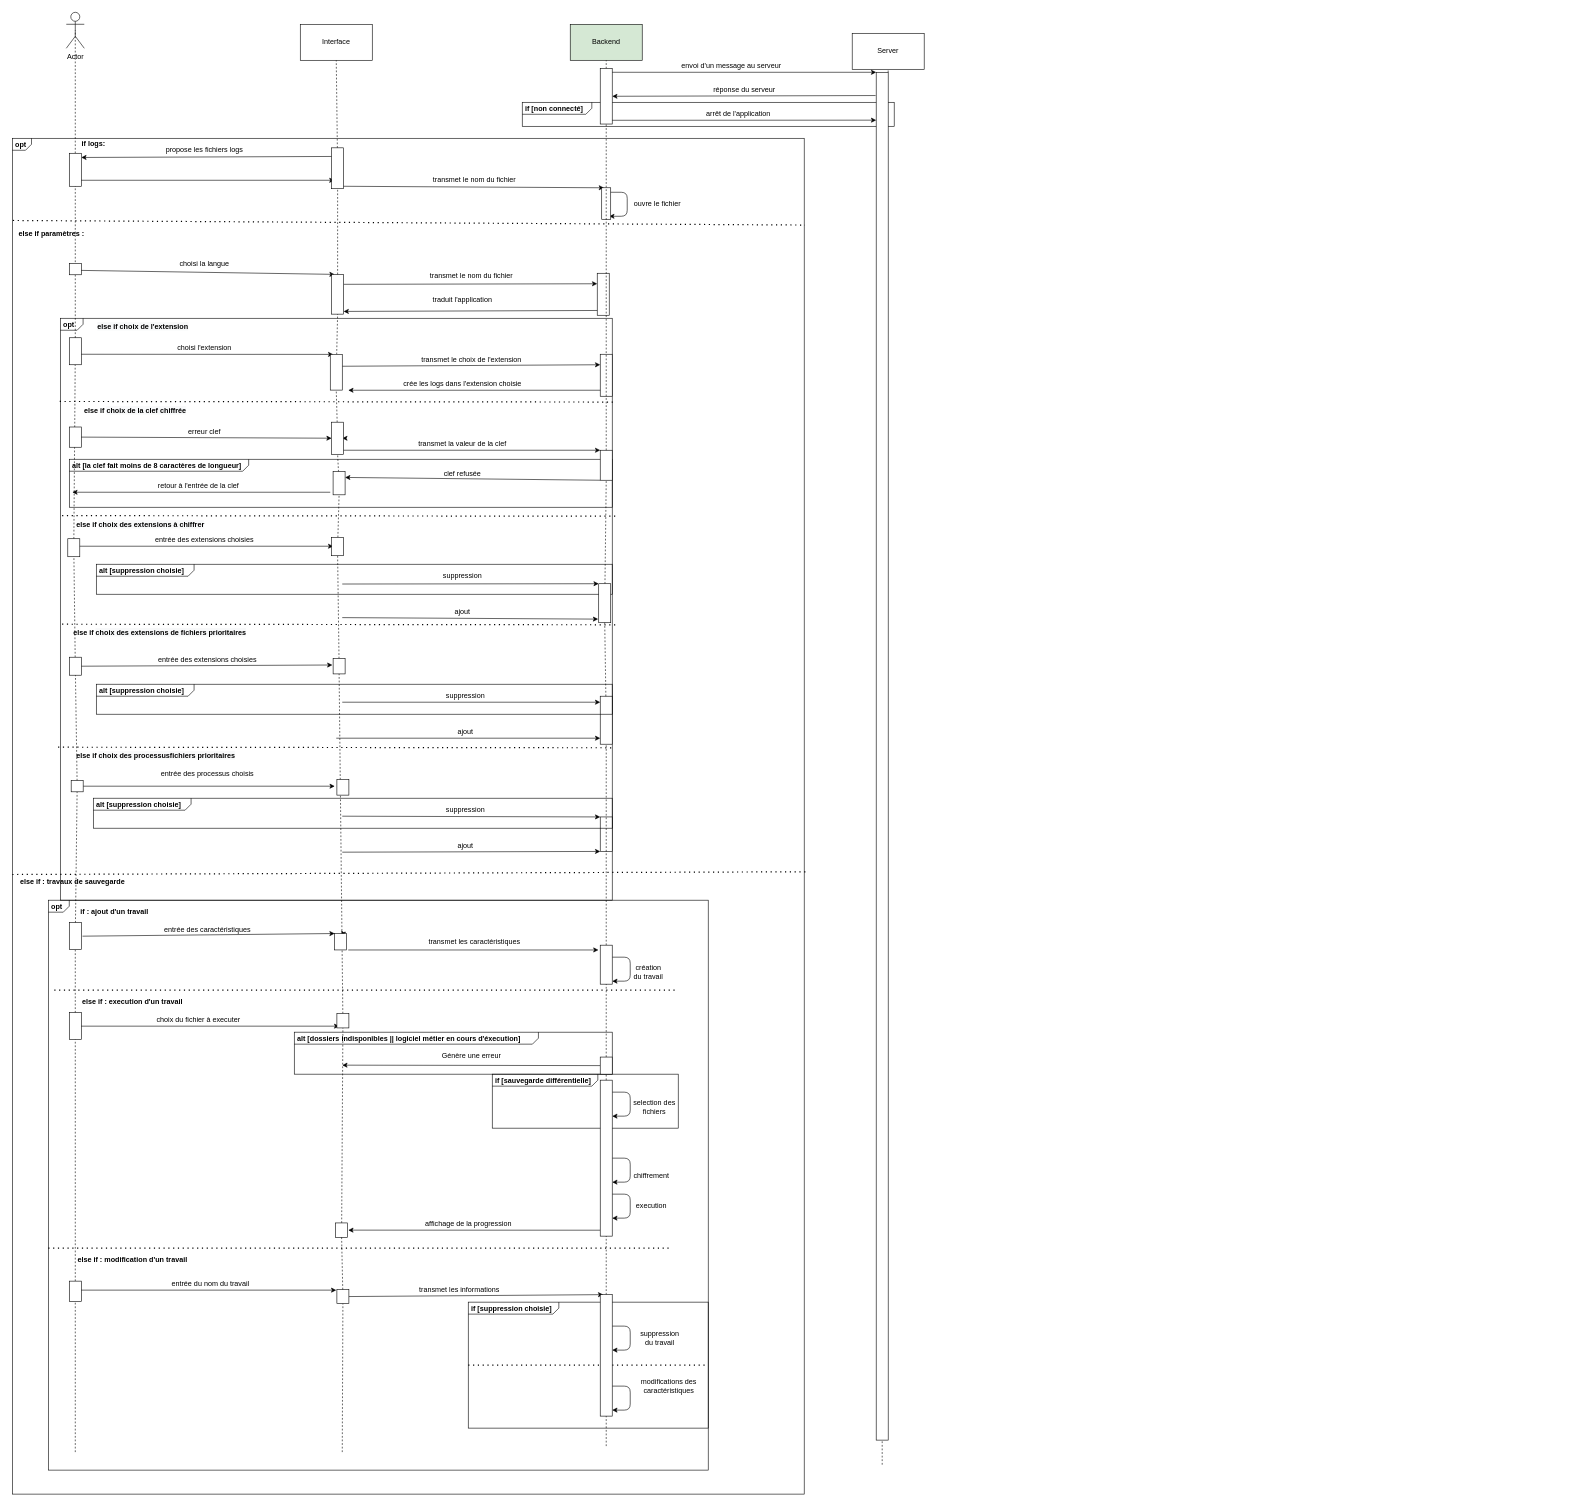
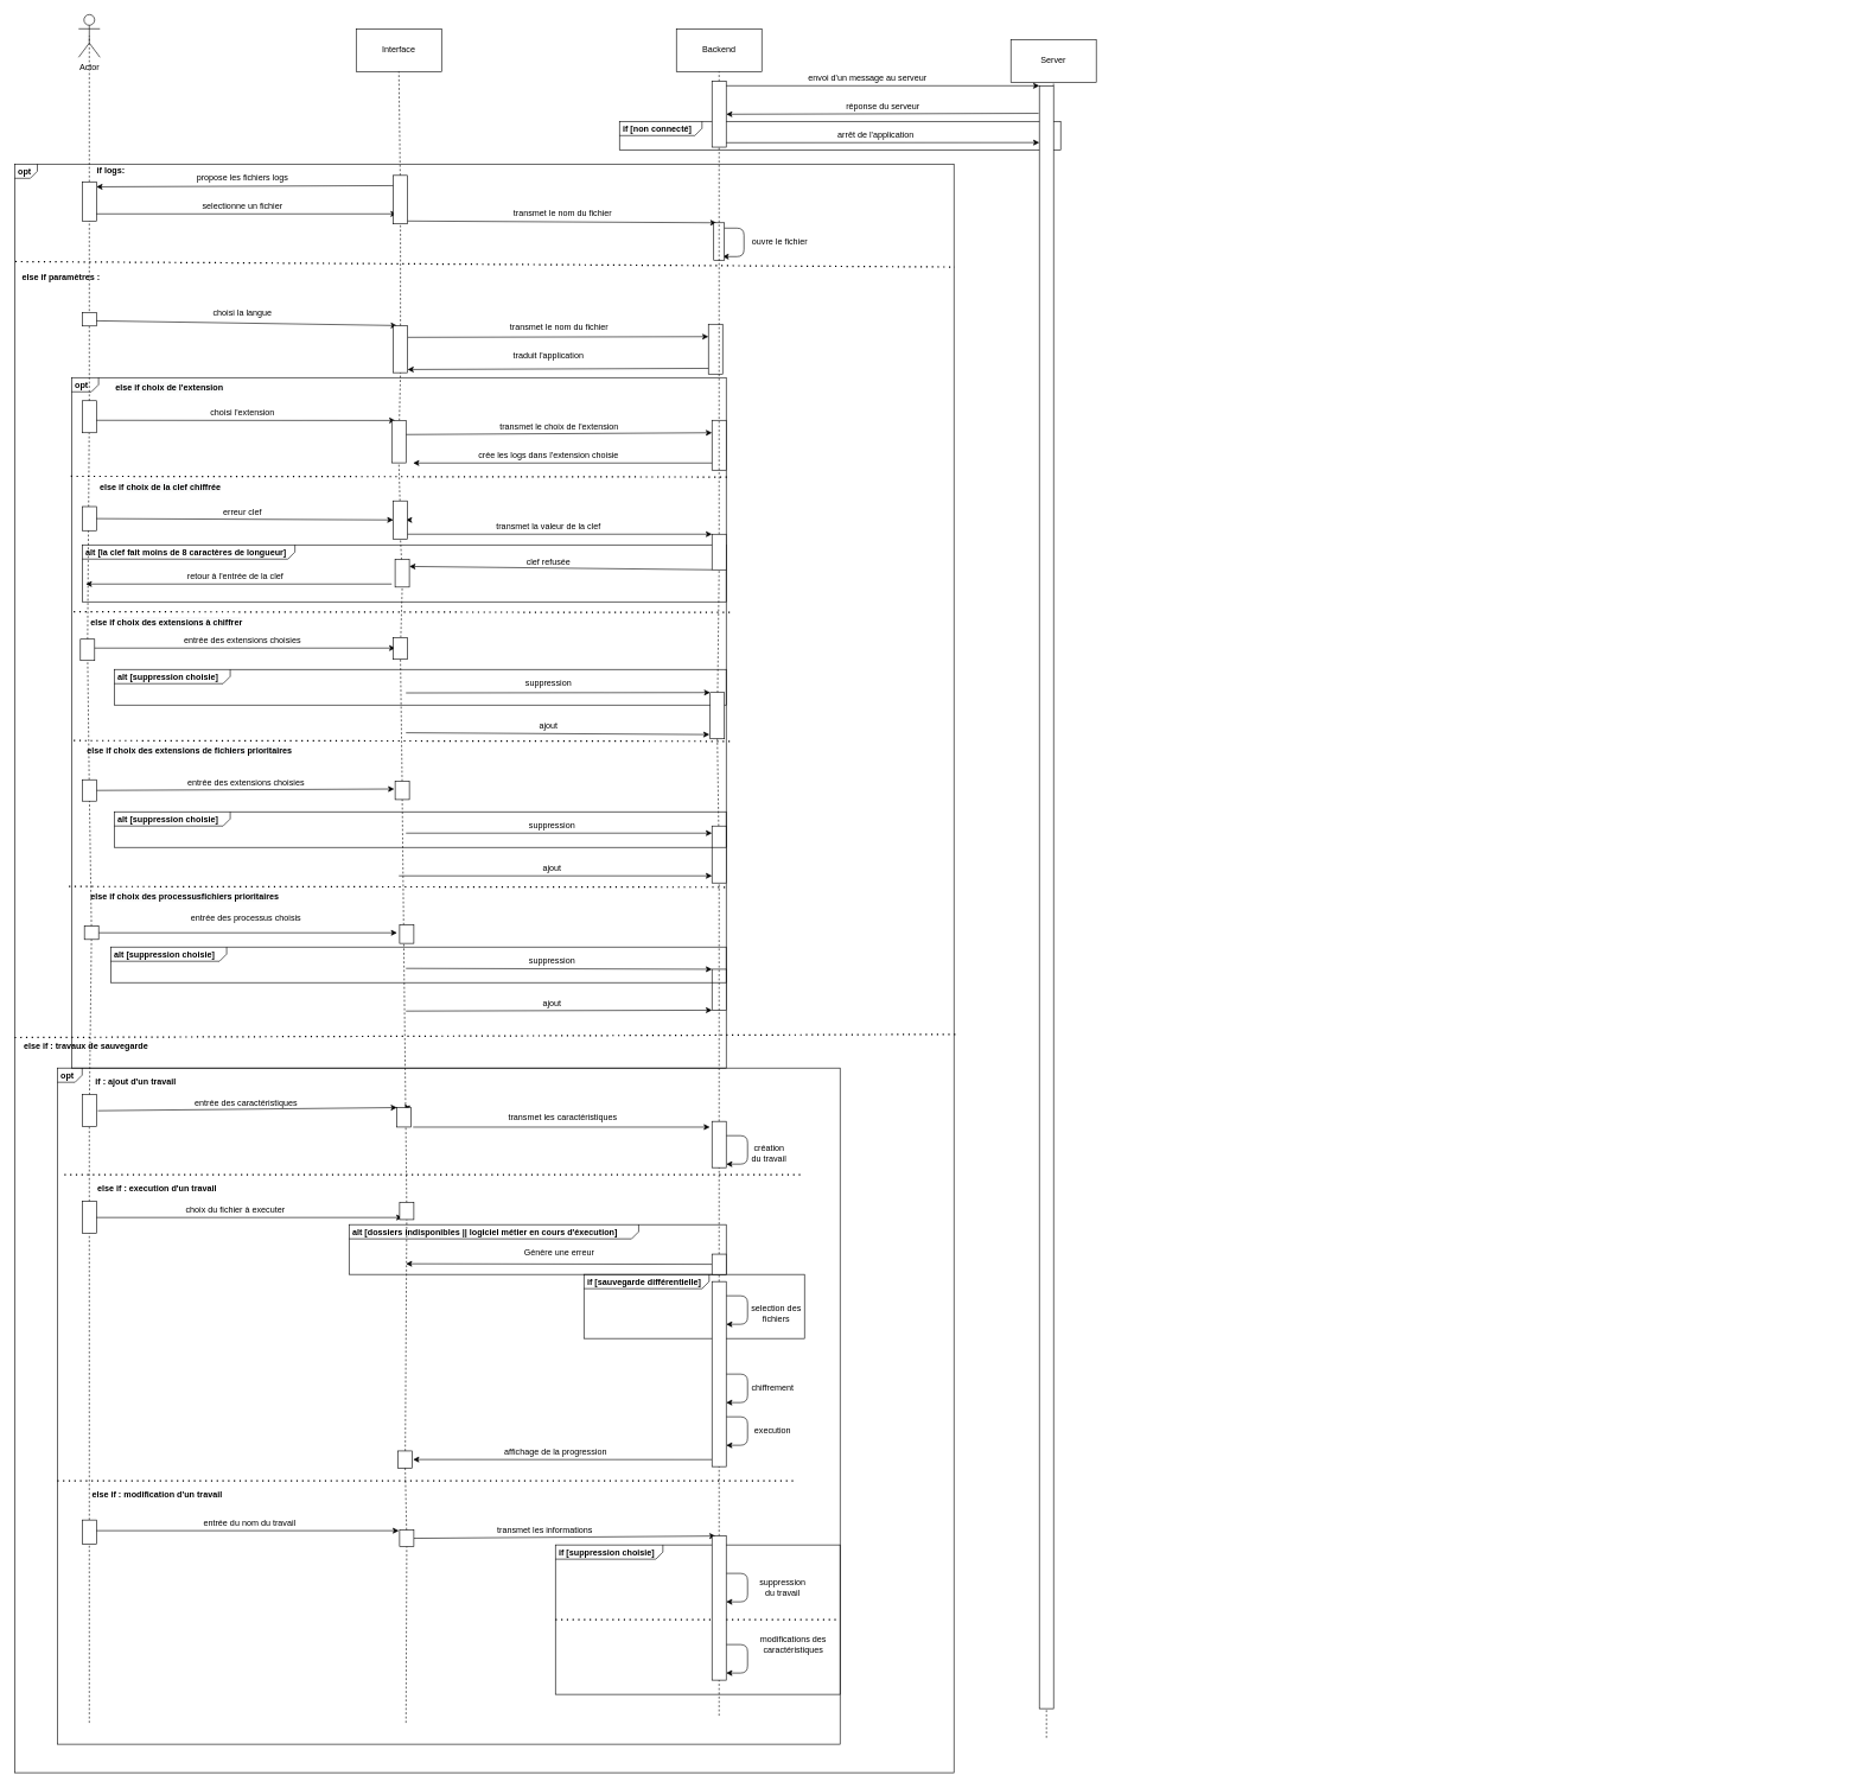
- <mxCell id="12" value="Backend" style="rounded=0;whiteSpace=wrap;html=1;fillColor=#d5e8d4;" parent="1" vertex="1"><mxGeometry x="950" y="40" width="120" height="60" as="geometry" /></mxCell>
+ <mxCell id="12" value="Backend" style="rounded=0;whiteSpace=wrap;html=1;" parent="1" vertex="1"><mxGeometry x="950" y="40" width="120" height="60" as="geometry" /></mxCell>
+ <mxCell id="27" value="selectionne un fichier" style="text;html=1;align=center;verticalAlign=middle;resizable=0;points=[];autosize=1;" parent="1" vertex="1"><mxGeometry x="275" y="280" width="130" height="20" as="geometry" /></mxCell>
- <mxCell id="81" value="chiffrement" style="text;html=1;align=center;verticalAlign=middle;resizable=0;points=[];autosize=1;" parent="1" vertex="1"><mxGeometry x="1050" y="1950" width="70" height="20" as="geometry" /></mxCell>
+ <mxCell id="81" value="chiffrement" style="text;html=1;align=center;verticalAlign=middle;resizable=0;points=[];autosize=1;" parent="1" vertex="1"><mxGeometry x="1050" y="1940" width="70" height="20" as="geometry" /></mxCell>
